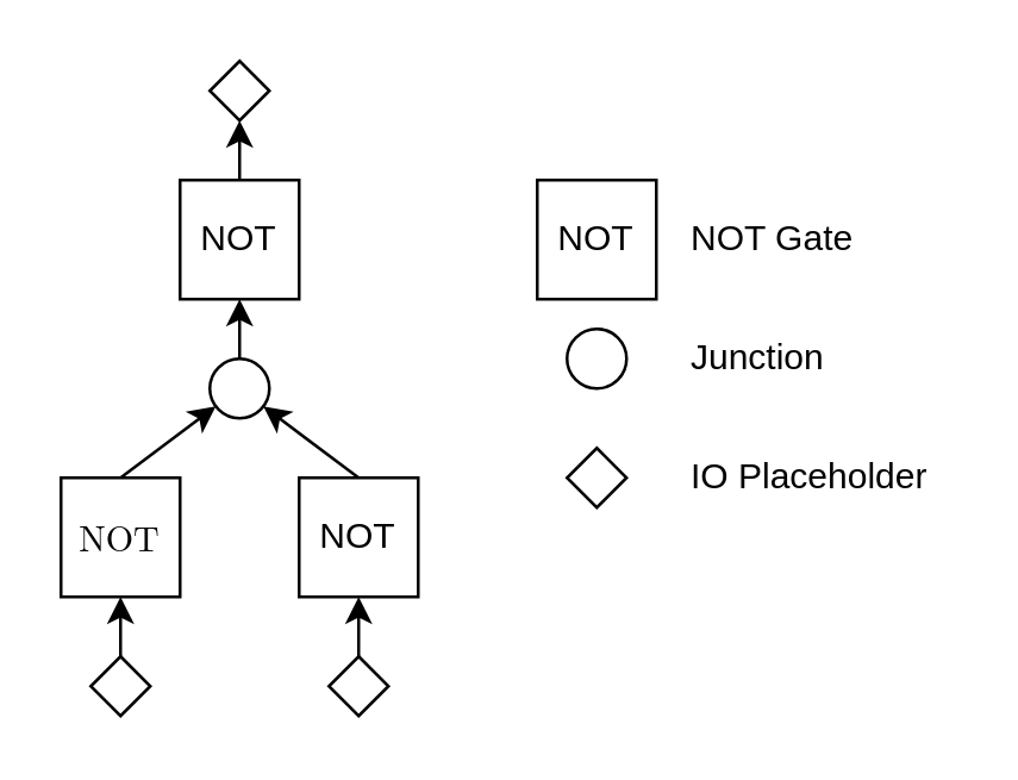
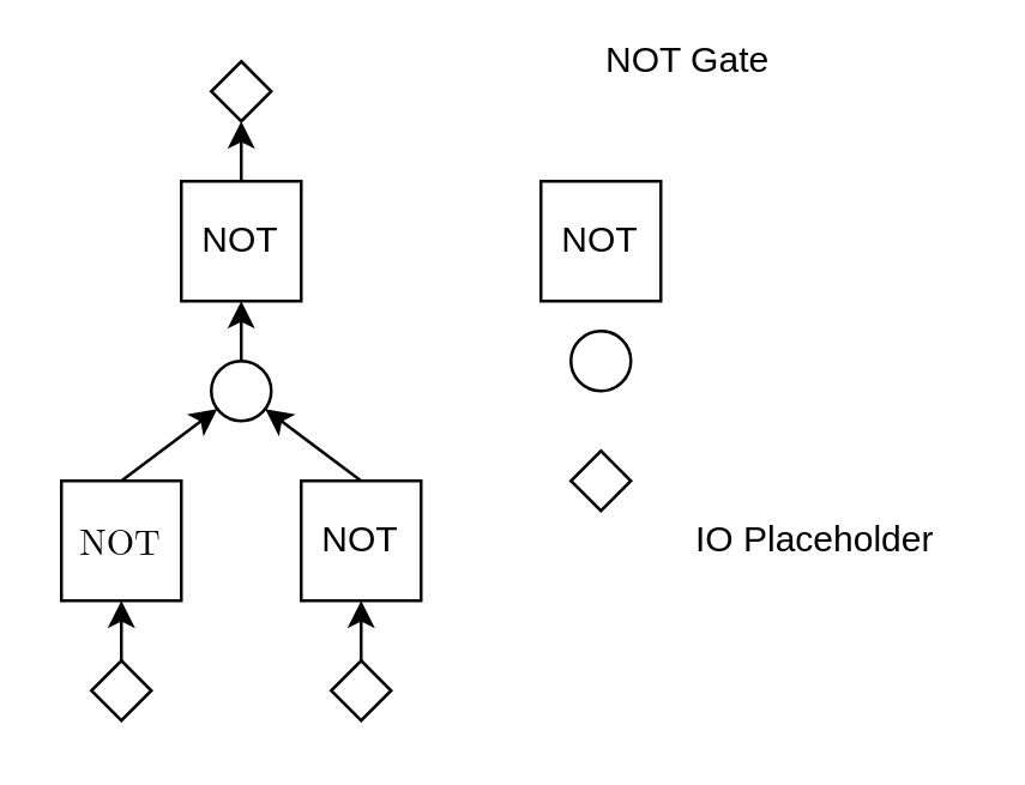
- <mxCell id="18" value="&lt;font style=&quot;font-size: 12px&quot;&gt;NOT Gate&lt;/font&gt;" style="text;html=1;align=left;verticalAlign=middle;resizable=0;points=[];autosize=1;fontSize=7;" vertex="1" parent="1"><mxGeometry x="230" y="70" width="70" height="20" as="geometry" /></mxCell>
+ <mxCell id="18" value="&lt;font style=&quot;font-size: 12px&quot;&gt;NOT Gate&lt;/font&gt;" style="text;html=1;align=left;verticalAlign=middle;resizable=0;points=[];autosize=1;fontSize=7;" vertex="1" parent="1"><mxGeometry x="200" y="10" width="70" height="20" as="geometry" /></mxCell>
- <mxCell id="19" value="&lt;font style=&quot;font-size: 12px&quot;&gt;Junction&lt;/font&gt;" style="text;html=1;align=left;verticalAlign=middle;resizable=0;points=[];autosize=1;fontSize=7;" vertex="1" parent="1"><mxGeometry x="230" y="110" width="60" height="20" as="geometry" /></mxCell>
- <mxCell id="20" value="&lt;font style=&quot;font-size: 12px&quot;&gt;IO Placeholder&lt;/font&gt;" style="text;html=1;align=left;verticalAlign=middle;resizable=0;points=[];autosize=1;fontSize=7;" vertex="1" parent="1"><mxGeometry x="230" y="150" width="90" height="20" as="geometry" /></mxCell>
+ <mxCell id="20" value="&lt;font style=&quot;font-size: 12px&quot;&gt;IO Placeholder&lt;/font&gt;" style="text;html=1;align=left;verticalAlign=middle;resizable=0;points=[];autosize=1;fontSize=7;" vertex="1" parent="1"><mxGeometry x="230" y="170" width="90" height="20" as="geometry" /></mxCell>
